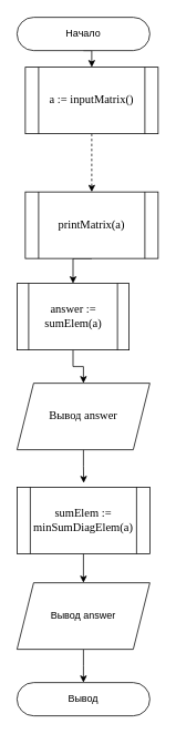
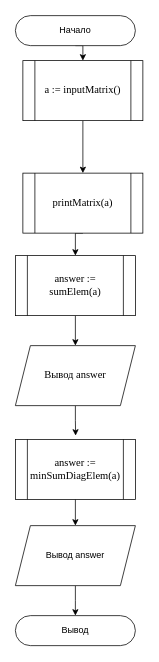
- <mxCell id="3" style="edgeStyle=orthogonalEdgeStyle;rounded=0;orthogonalLoop=1;jettySize=auto;html=1;exitX=0.5;exitY=1;exitDx=0;exitDy=0;entryX=0.5;entryY=0;entryDx=0;entryDy=0;dashed=1;" parent="1" source="4" target="6" edge="1"><mxGeometry relative="1" as="geometry" /></mxCell>
+ <mxCell id="3" style="edgeStyle=orthogonalEdgeStyle;rounded=0;orthogonalLoop=1;jettySize=auto;html=1;exitX=0.5;exitY=1;exitDx=0;exitDy=0;entryX=0.5;entryY=0;entryDx=0;entryDy=0;" parent="1" source="4" target="6" edge="1"><mxGeometry relative="1" as="geometry" /></mxCell>
- <mxCell id="8" value="answer := sumElem(a)" style="shape=process;whiteSpace=wrap;html=1;backgroundOutline=1;fontSize=14;fontFamily=Times New Roman;" parent="1" vertex="1"><mxGeometry x="20" y="340" width="135" height="80" as="geometry" /></mxCell>
+ <mxCell id="8" value="answer := sumElem(a)" style="shape=process;whiteSpace=wrap;html=1;backgroundOutline=1;fontSize=14;fontFamily=Times New Roman;" parent="1" vertex="1"><mxGeometry y="340" width="160" height="80" as="geometry" x="20" /></mxCell>
- <mxCell id="12" value="&lt;font style=&quot;font-size: 14px&quot;&gt;sumElem := minSumDiagElem(a)&lt;/font&gt;" style="shape=process;whiteSpace=wrap;html=1;backgroundOutline=1;fontFamily=Times New Roman;" parent="1" vertex="1"><mxGeometry y="585" width="160" height="80" as="geometry" x="20" /></mxCell>
+ <mxCell id="12" value="&lt;font style=&quot;font-size: 14px&quot;&gt;answer := minSumDiagElem(a)&lt;/font&gt;" style="shape=process;whiteSpace=wrap;html=1;backgroundOutline=1;fontFamily=Times New Roman;" parent="1" vertex="1"><mxGeometry y="585" width="160" height="80" as="geometry" x="20" /></mxCell>
